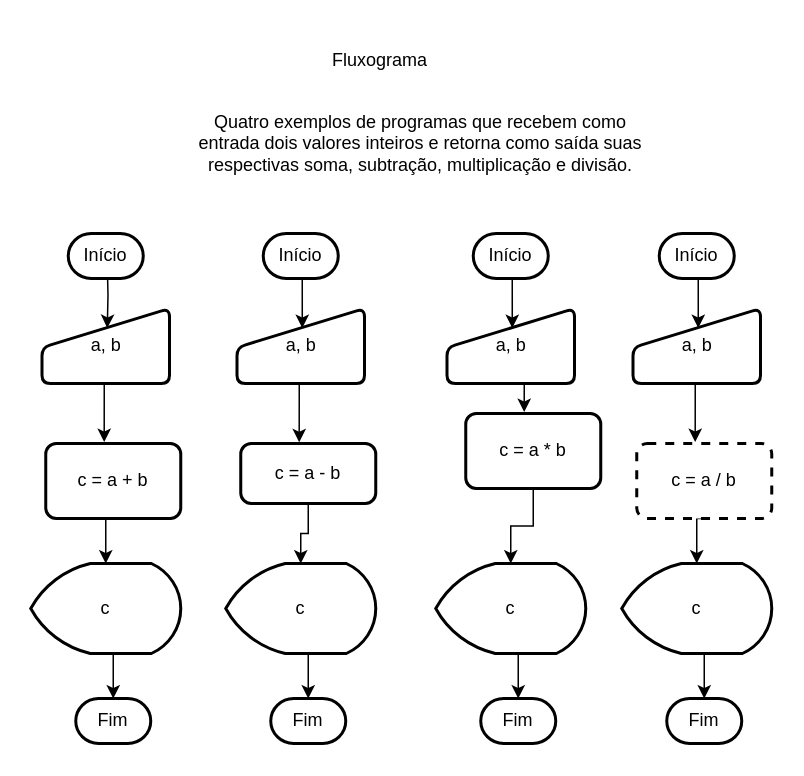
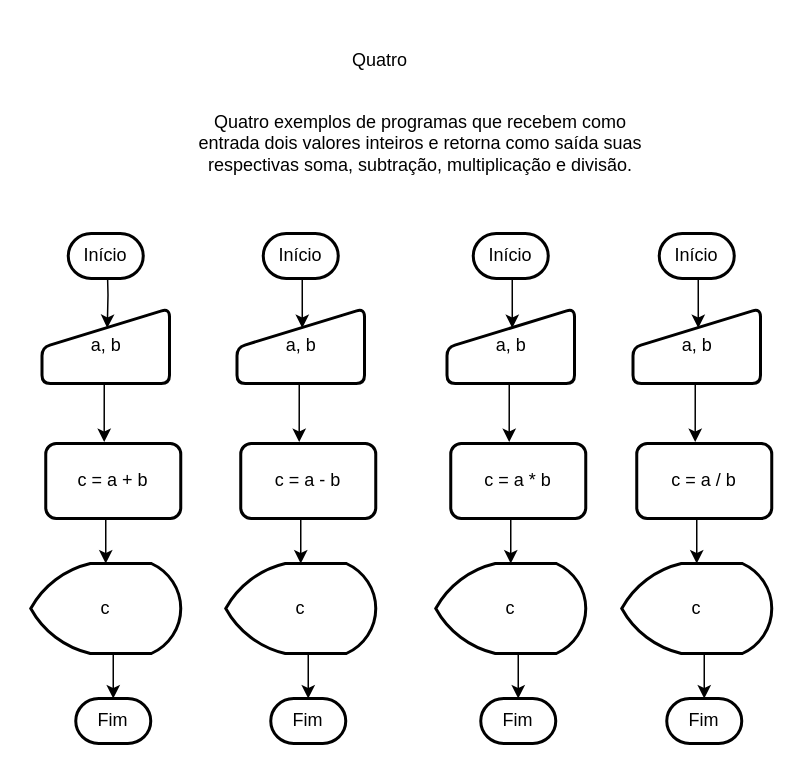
- <mxCell id="38" value="Fluxograma" style="text;html=1;strokeColor=none;fillColor=none;align=center;verticalAlign=middle;whiteSpace=wrap;rounded=0;" vertex="1" parent="1"><mxGeometry x="213" y="20" width="80" height="40" as="geometry" /></mxCell>
+ <mxCell id="38" value="Quatro" style="text;html=1;strokeColor=none;fillColor=none;align=center;verticalAlign=middle;whiteSpace=wrap;rounded=0;" vertex="1" parent="1"><mxGeometry x="213" y="20" width="80" height="40" as="geometry" /></mxCell>
- <mxCell id="26" value="c = a * b" style="rounded=1;whiteSpace=wrap;html=1;absoluteArcSize=1;arcSize=14;strokeWidth=2;" vertex="1" parent="1"><mxGeometry x="310" y="275" width="90" height="50" as="geometry" /></mxCell>
+ <mxCell id="26" value="c = a * b" style="rounded=1;whiteSpace=wrap;html=1;absoluteArcSize=1;arcSize=14;strokeWidth=2;" vertex="1" parent="1"><mxGeometry x="300" y="295" width="90" height="50" as="geometry" /></mxCell>
- <mxCell id="17" value="c = a - b" style="rounded=1;whiteSpace=wrap;html=1;absoluteArcSize=1;arcSize=14;strokeWidth=2;" vertex="1" parent="1"><mxGeometry x="160" y="295" width="90" height="40" as="geometry" /></mxCell>
+ <mxCell id="17" value="c = a - b" style="rounded=1;whiteSpace=wrap;html=1;absoluteArcSize=1;arcSize=14;strokeWidth=2;" vertex="1" parent="1"><mxGeometry x="160" y="295" width="90" height="50" as="geometry" /></mxCell>
- <mxCell id="35" value="c = a / b" style="rounded=1;whiteSpace=wrap;html=1;absoluteArcSize=1;arcSize=14;strokeWidth=2;dashed=1;" vertex="1" parent="1"><mxGeometry x="424" y="295" width="90" height="50" as="geometry" /></mxCell>
+ <mxCell id="35" value="c = a / b" style="rounded=1;whiteSpace=wrap;html=1;absoluteArcSize=1;arcSize=14;strokeWidth=2;" vertex="1" parent="1"><mxGeometry x="424" y="295" width="90" height="50" as="geometry" /></mxCell>
